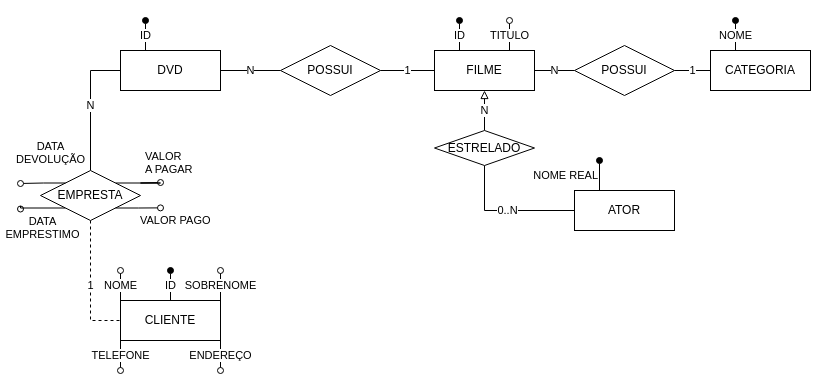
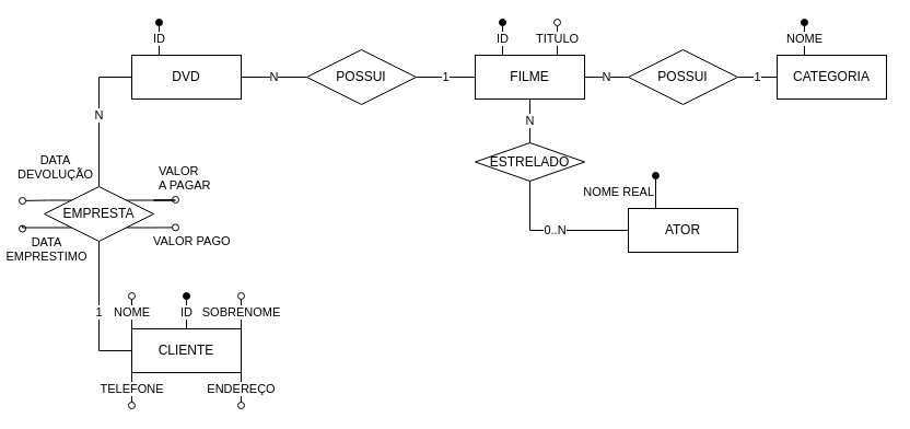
- <mxCell id="15" value="N" style="edgeStyle=orthogonalEdgeStyle;rounded=0;orthogonalLoop=1;jettySize=auto;html=1;exitX=0.5;exitY=0;exitDx=0;exitDy=0;entryX=0.5;entryY=1;entryDx=0;entryDy=0;endArrow=block;endFill=0;" parent="1" source="17" target="8" edge="1"><mxGeometry relative="1" as="geometry" /></mxCell>
+ <mxCell id="15" value="N" style="edgeStyle=orthogonalEdgeStyle;rounded=0;orthogonalLoop=1;jettySize=auto;html=1;exitX=0.5;exitY=0;exitDx=0;exitDy=0;entryX=0.5;entryY=1;entryDx=0;entryDy=0;endArrow=none;endFill=0;" parent="1" source="17" target="8" edge="1"><mxGeometry relative="1" as="geometry" /></mxCell>
- <mxCell id="26" value="1" style="edgeStyle=orthogonalEdgeStyle;rounded=0;orthogonalLoop=1;jettySize=auto;html=1;exitX=0.5;exitY=1;exitDx=0;exitDy=0;entryX=0;entryY=0.5;entryDx=0;entryDy=0;endArrow=none;endFill=0;dashed=1;" parent="1" source="38" target="24" edge="1"><mxGeometry relative="1" as="geometry" /></mxCell>
+ <mxCell id="26" value="1" style="edgeStyle=orthogonalEdgeStyle;rounded=0;orthogonalLoop=1;jettySize=auto;html=1;exitX=0.5;exitY=1;exitDx=0;exitDy=0;entryX=0;entryY=0.5;entryDx=0;entryDy=0;endArrow=none;endFill=0;" parent="1" source="38" target="24" edge="1"><mxGeometry relative="1" as="geometry" /></mxCell>
